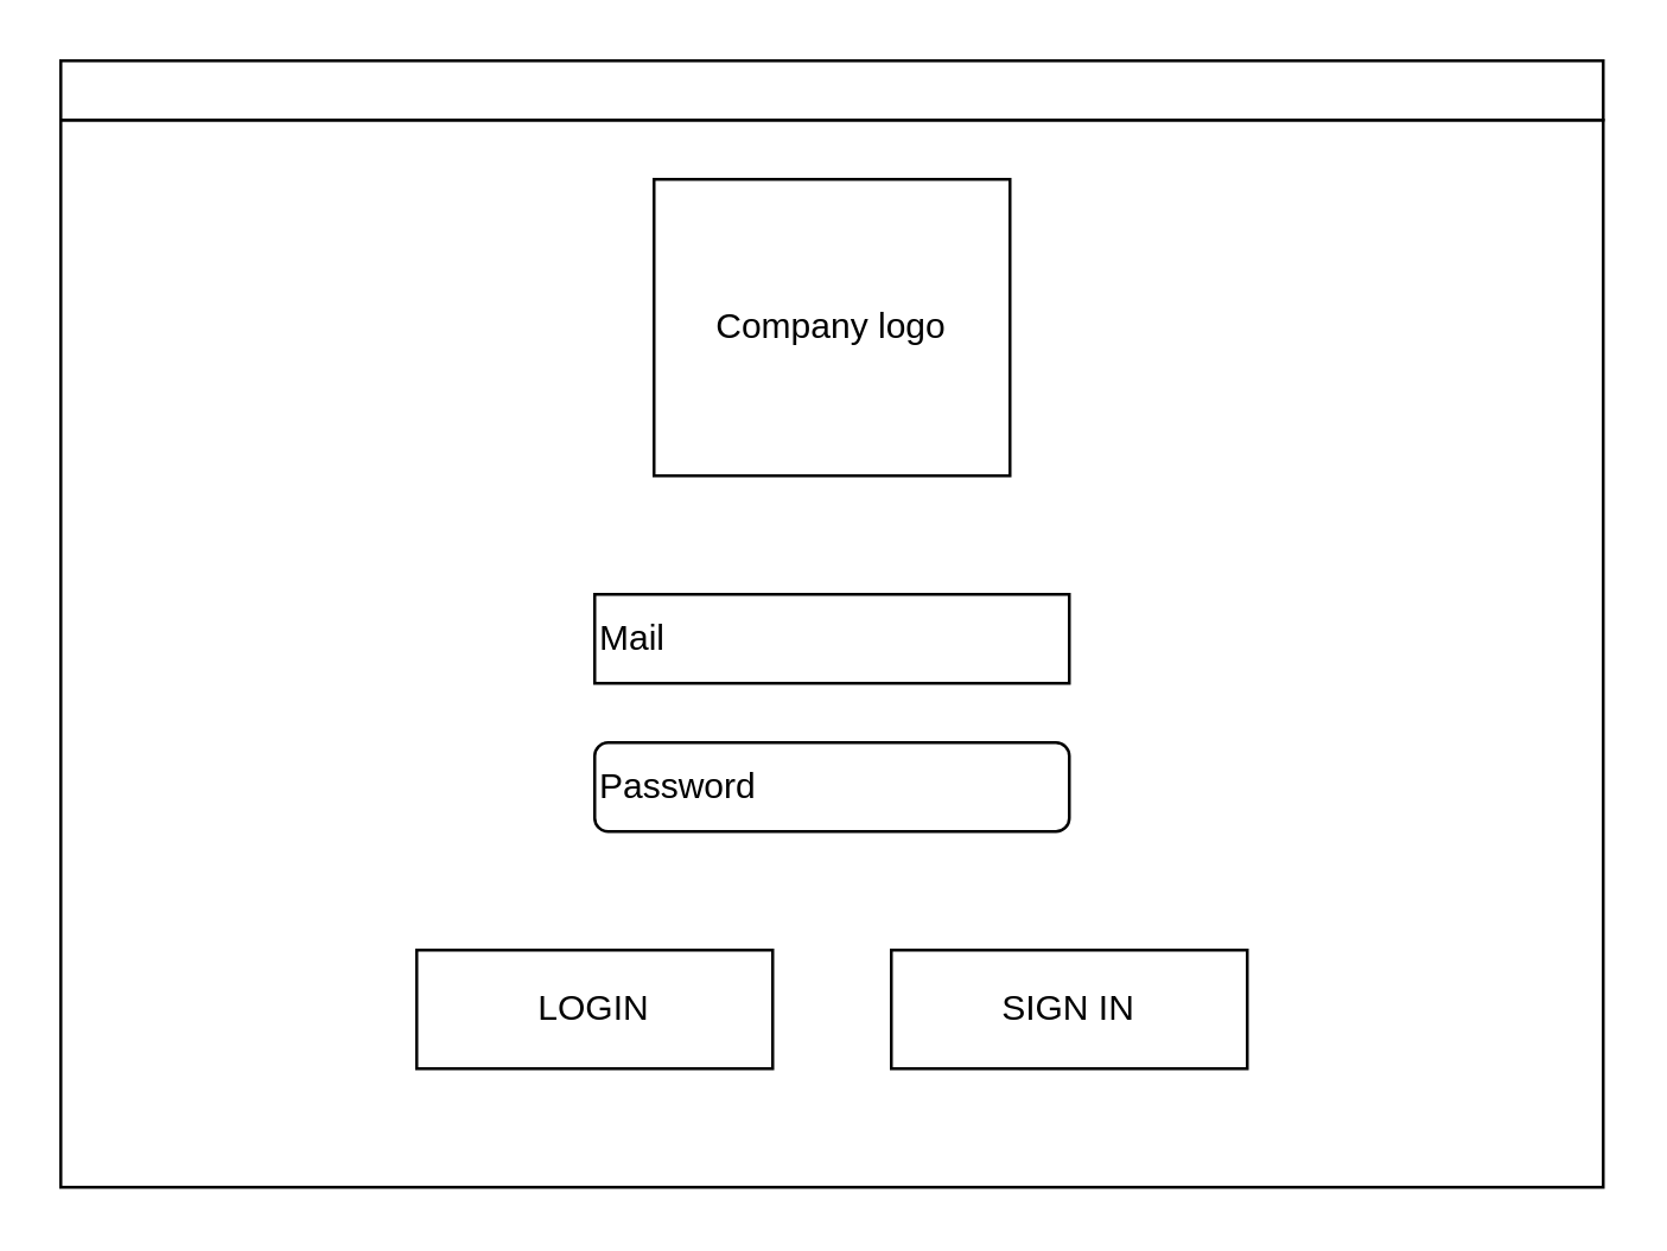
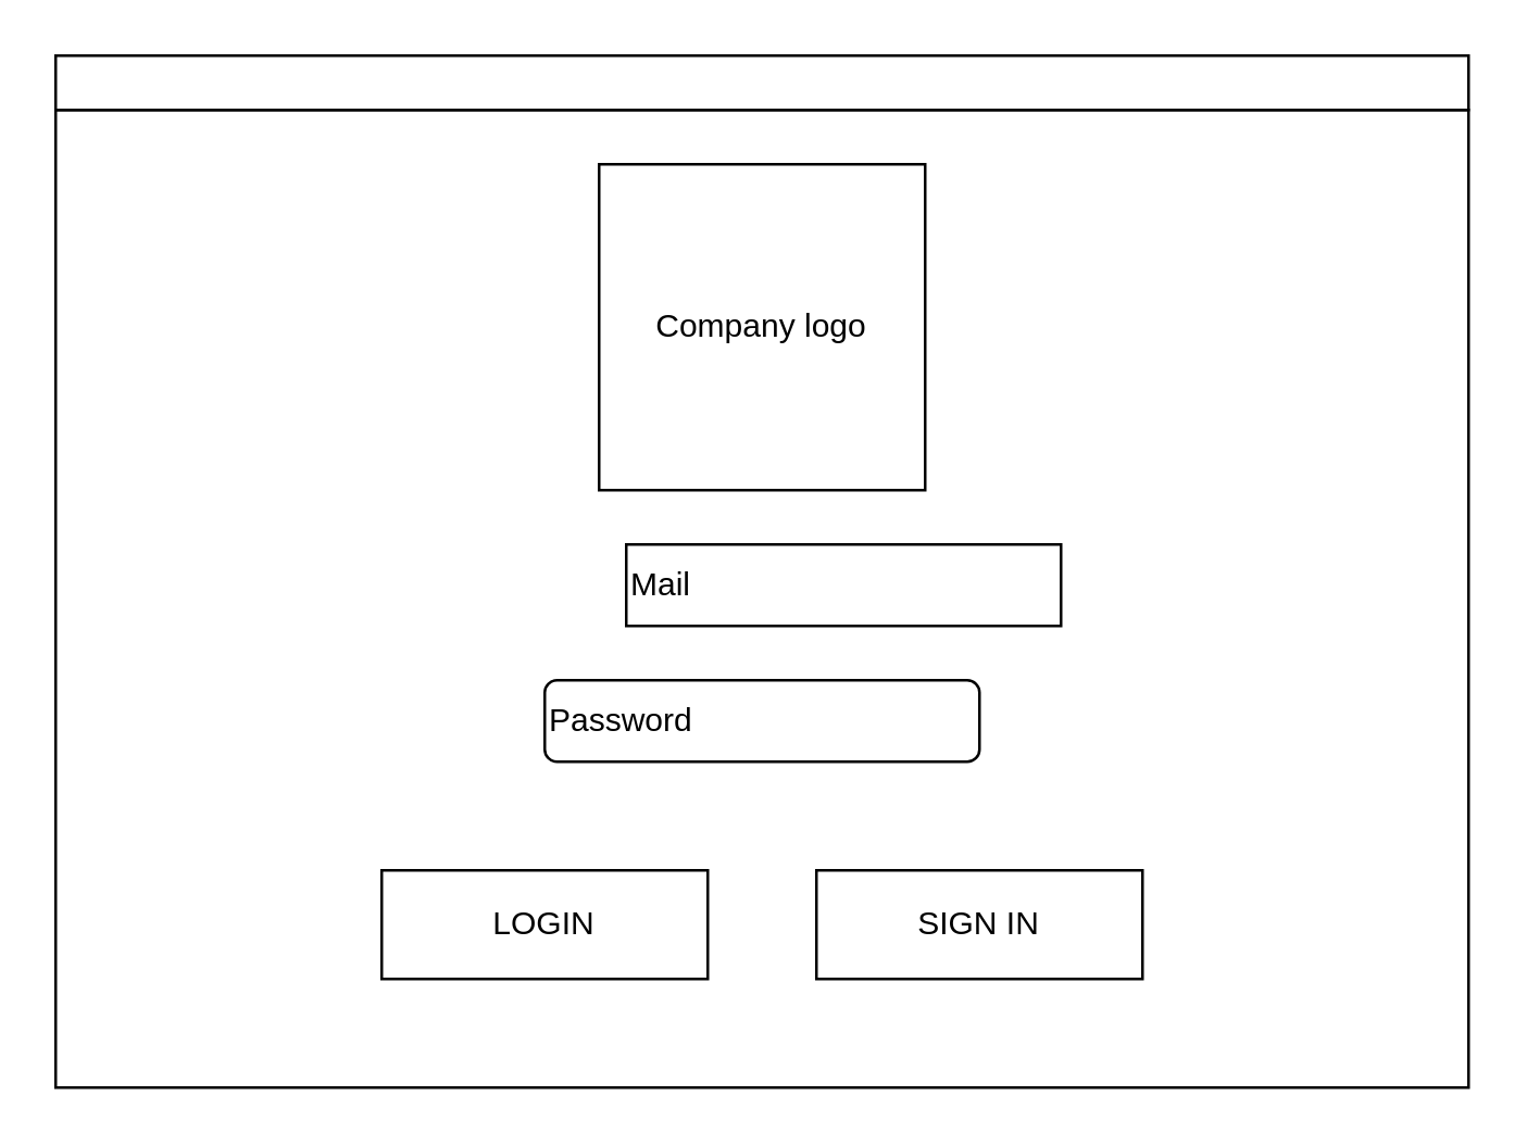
- <mxCell id="5" value="Company logo" style="rounded=0;whiteSpace=wrap;html=1;fillColor=none;" parent="1" vertex="1"><mxGeometry x="220" y="60" width="120" height="100" as="geometry" /></mxCell>
+ <mxCell id="5" value="Company logo" style="rounded=0;whiteSpace=wrap;html=1;fillColor=none;" parent="1" vertex="1"><mxGeometry x="220" y="60" width="120" height="120" as="geometry" /></mxCell>
- <mxCell id="4" value="Mail" style="rounded=0;whiteSpace=wrap;html=1;fillColor=none;align=left;" parent="1" vertex="1"><mxGeometry x="200" y="200" width="160" height="30" as="geometry" /></mxCell>
+ <mxCell id="4" value="Mail" style="rounded=0;whiteSpace=wrap;html=1;fillColor=none;align=left;" parent="1" vertex="1"><mxGeometry x="230" y="200" width="160" height="30" as="geometry" /></mxCell>
